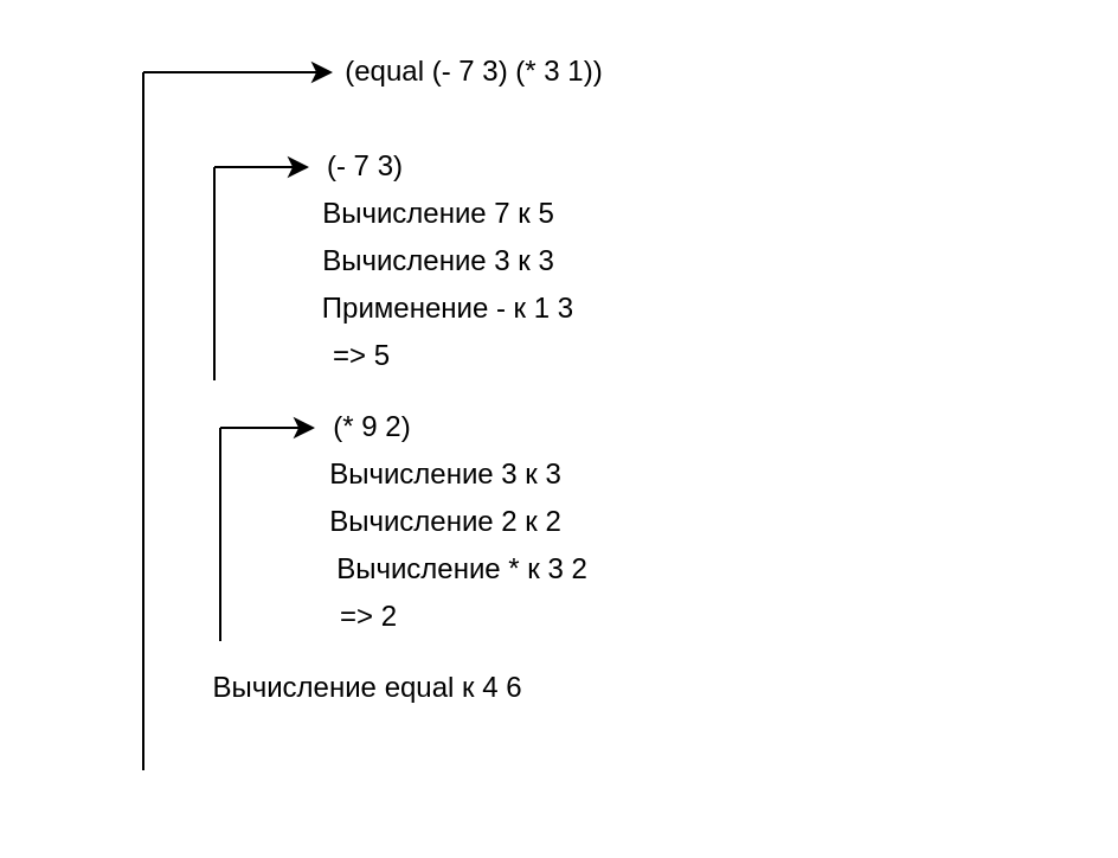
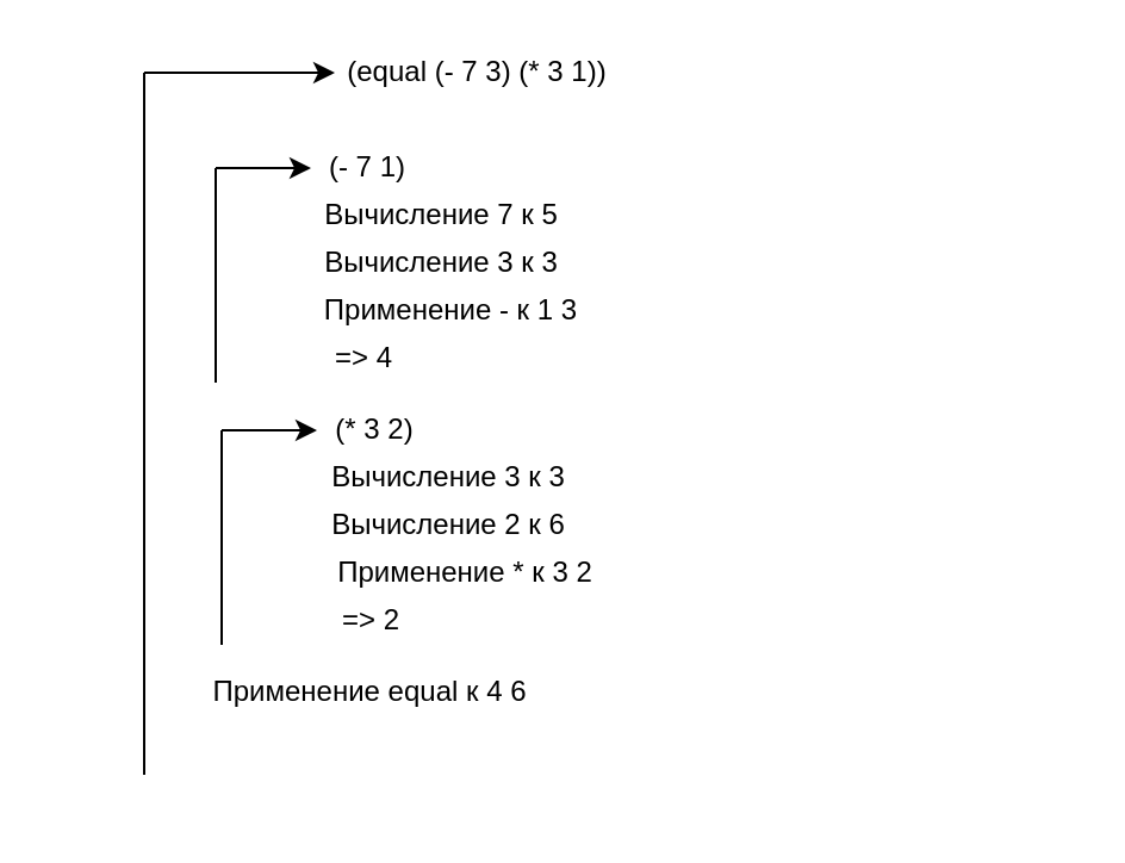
- <mxCell id="12" value="(- 7 3)" style="text;html=1;strokeColor=none;fillColor=none;align=center;verticalAlign=middle;whiteSpace=wrap;rounded=0;" vertex="1" parent="1"><mxGeometry x="99" y="60" width="110" height="20" as="geometry" /></mxCell>
+ <mxCell id="12" value="(- 7 1)" style="text;html=1;strokeColor=none;fillColor=none;align=center;verticalAlign=middle;whiteSpace=wrap;rounded=0;" vertex="1" parent="1"><mxGeometry x="99" y="60" width="110" height="20" as="geometry" /></mxCell>
- <mxCell id="9" value="=&amp;gt; 5" style="text;html=1;strokeColor=none;fillColor=none;align=center;verticalAlign=middle;whiteSpace=wrap;rounded=0;" vertex="1" parent="6"><mxGeometry x="45" y="30" width="35" height="20" as="geometry" /></mxCell>
+ <mxCell id="9" value="=&amp;gt; 4" style="text;html=1;strokeColor=none;fillColor=none;align=center;verticalAlign=middle;whiteSpace=wrap;rounded=0;" vertex="1" parent="6"><mxGeometry x="45" y="30" width="35" height="20" as="geometry" /></mxCell>
- <mxCell id="19" value="(* 9 2)" style="text;html=1;strokeColor=none;fillColor=none;align=center;verticalAlign=middle;whiteSpace=wrap;rounded=0;" vertex="1" parent="1"><mxGeometry x="101.5" y="170" width="110" height="20" as="geometry" /></mxCell>
+ <mxCell id="19" value="(* 3 2)" style="text;html=1;strokeColor=none;fillColor=none;align=center;verticalAlign=middle;whiteSpace=wrap;rounded=0;" vertex="1" parent="1"><mxGeometry x="101.5" y="170" width="110" height="20" as="geometry" /></mxCell>
- <mxCell id="18" value="Вычисление 2 к 2" style="text;html=1;strokeColor=none;fillColor=none;align=center;verticalAlign=middle;whiteSpace=wrap;rounded=0;" vertex="1" parent="1"><mxGeometry x="137.5" y="210" width="100" height="20" as="geometry" /></mxCell>
+ <mxCell id="18" value="Вычисление 2 к 6" style="text;html=1;strokeColor=none;fillColor=none;align=center;verticalAlign=middle;whiteSpace=wrap;rounded=0;" vertex="1" parent="1"><mxGeometry x="137.5" y="210" width="100" height="20" as="geometry" /></mxCell>
- <mxCell id="21" value="Вычисление * к 3 2" style="text;html=1;strokeColor=none;fillColor=none;align=center;verticalAlign=middle;whiteSpace=wrap;rounded=0;" vertex="1" parent="1"><mxGeometry x="135" y="230" width="120" height="20" as="geometry" /></mxCell>
+ <mxCell id="21" value="Применение * к 3 2" style="text;html=1;strokeColor=none;fillColor=none;align=center;verticalAlign=middle;whiteSpace=wrap;rounded=0;" vertex="1" parent="1"><mxGeometry x="135" y="230" width="120" height="20" as="geometry" /></mxCell>
- <mxCell id="14" value="Вычисление equal к 4 6" style="text;html=1;strokeColor=none;fillColor=none;align=center;verticalAlign=middle;whiteSpace=wrap;rounded=0;" vertex="1" parent="1"><mxGeometry x="80" y="280" width="150" height="20" as="geometry" /></mxCell>
+ <mxCell id="14" value="Применение equal к 4 6" style="text;html=1;strokeColor=none;fillColor=none;align=center;verticalAlign=middle;whiteSpace=wrap;rounded=0;" vertex="1" parent="1"><mxGeometry x="80" y="280" width="150" height="20" as="geometry" /></mxCell>
